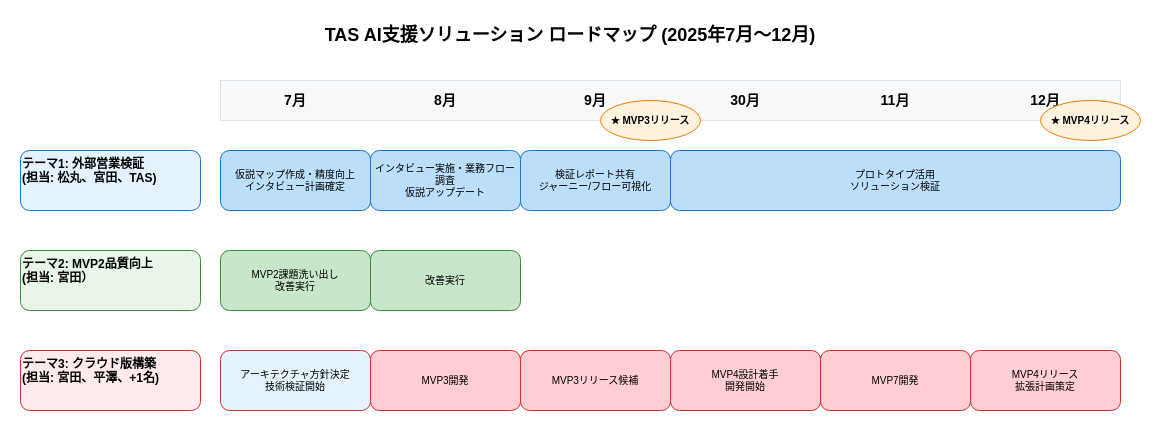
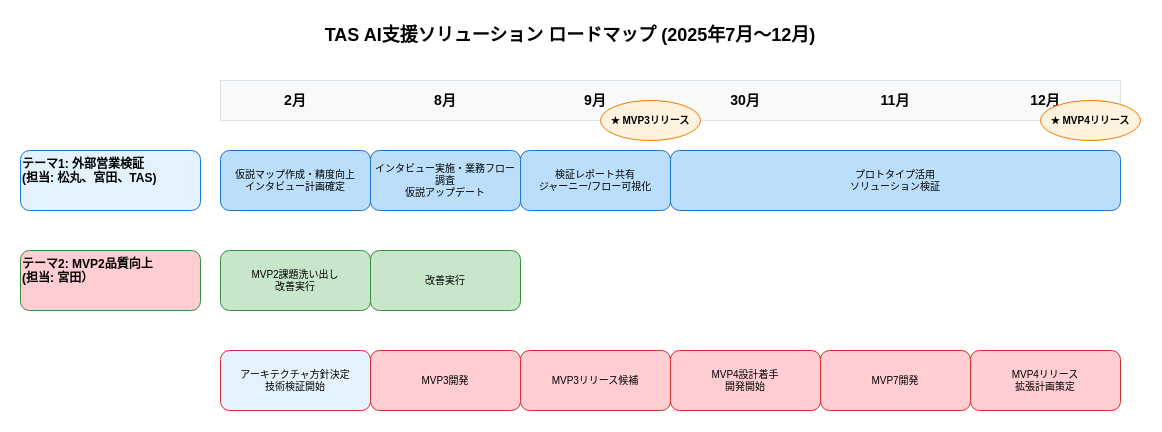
- <mxCell id="4" value="7月" style="text;html=1;strokeColor=none;fillColor=none;align=center;verticalAlign=middle;whiteSpace=wrap;rounded=0;fontSize=14;fontStyle=1;" parent="1" vertex="1"><mxGeometry x="220" y="85" width="150" height="30" as="geometry" /></mxCell>
+ <mxCell id="4" value="2月" style="text;html=1;strokeColor=none;fillColor=none;align=center;verticalAlign=middle;whiteSpace=wrap;rounded=0;fontSize=14;fontStyle=1;" parent="1" vertex="1"><mxGeometry x="220" y="85" width="150" height="30" as="geometry" /></mxCell>
- <mxCell id="15" value="テーマ2: MVP2品質向上&lt;br&gt;(担当: 宮田）" style="rounded=1;whiteSpace=wrap;html=1;fillColor=#e8f5e8;strokeColor=#388e3c;fontSize=12;fontStyle=1;align=left;verticalAlign=top;" parent="1" vertex="1"><mxGeometry x="20" y="250" width="180" height="60" as="geometry" /></mxCell>
+ <mxCell id="15" value="テーマ2: MVP2品質向上&lt;br&gt;(担当: 宮田）" style="rounded=1;whiteSpace=wrap;html=1;fillColor=#ffcdd2;strokeColor=#388e3c;fontSize=12;fontStyle=1;align=left;verticalAlign=top;" parent="1" vertex="1"><mxGeometry x="20" y="250" width="180" height="60" as="geometry" /></mxCell>
- <mxCell id="18" value="テーマ3: クラウド版構築&lt;br&gt;(担当: 宮田、平澤、+1名)" style="rounded=1;whiteSpace=wrap;html=1;fillColor=#ffebee;strokeColor=#d32f2f;fontSize=12;fontStyle=1;align=left;verticalAlign=top;" parent="1" vertex="1"><mxGeometry x="20" y="350" width="180" height="60" as="geometry" /></mxCell>
